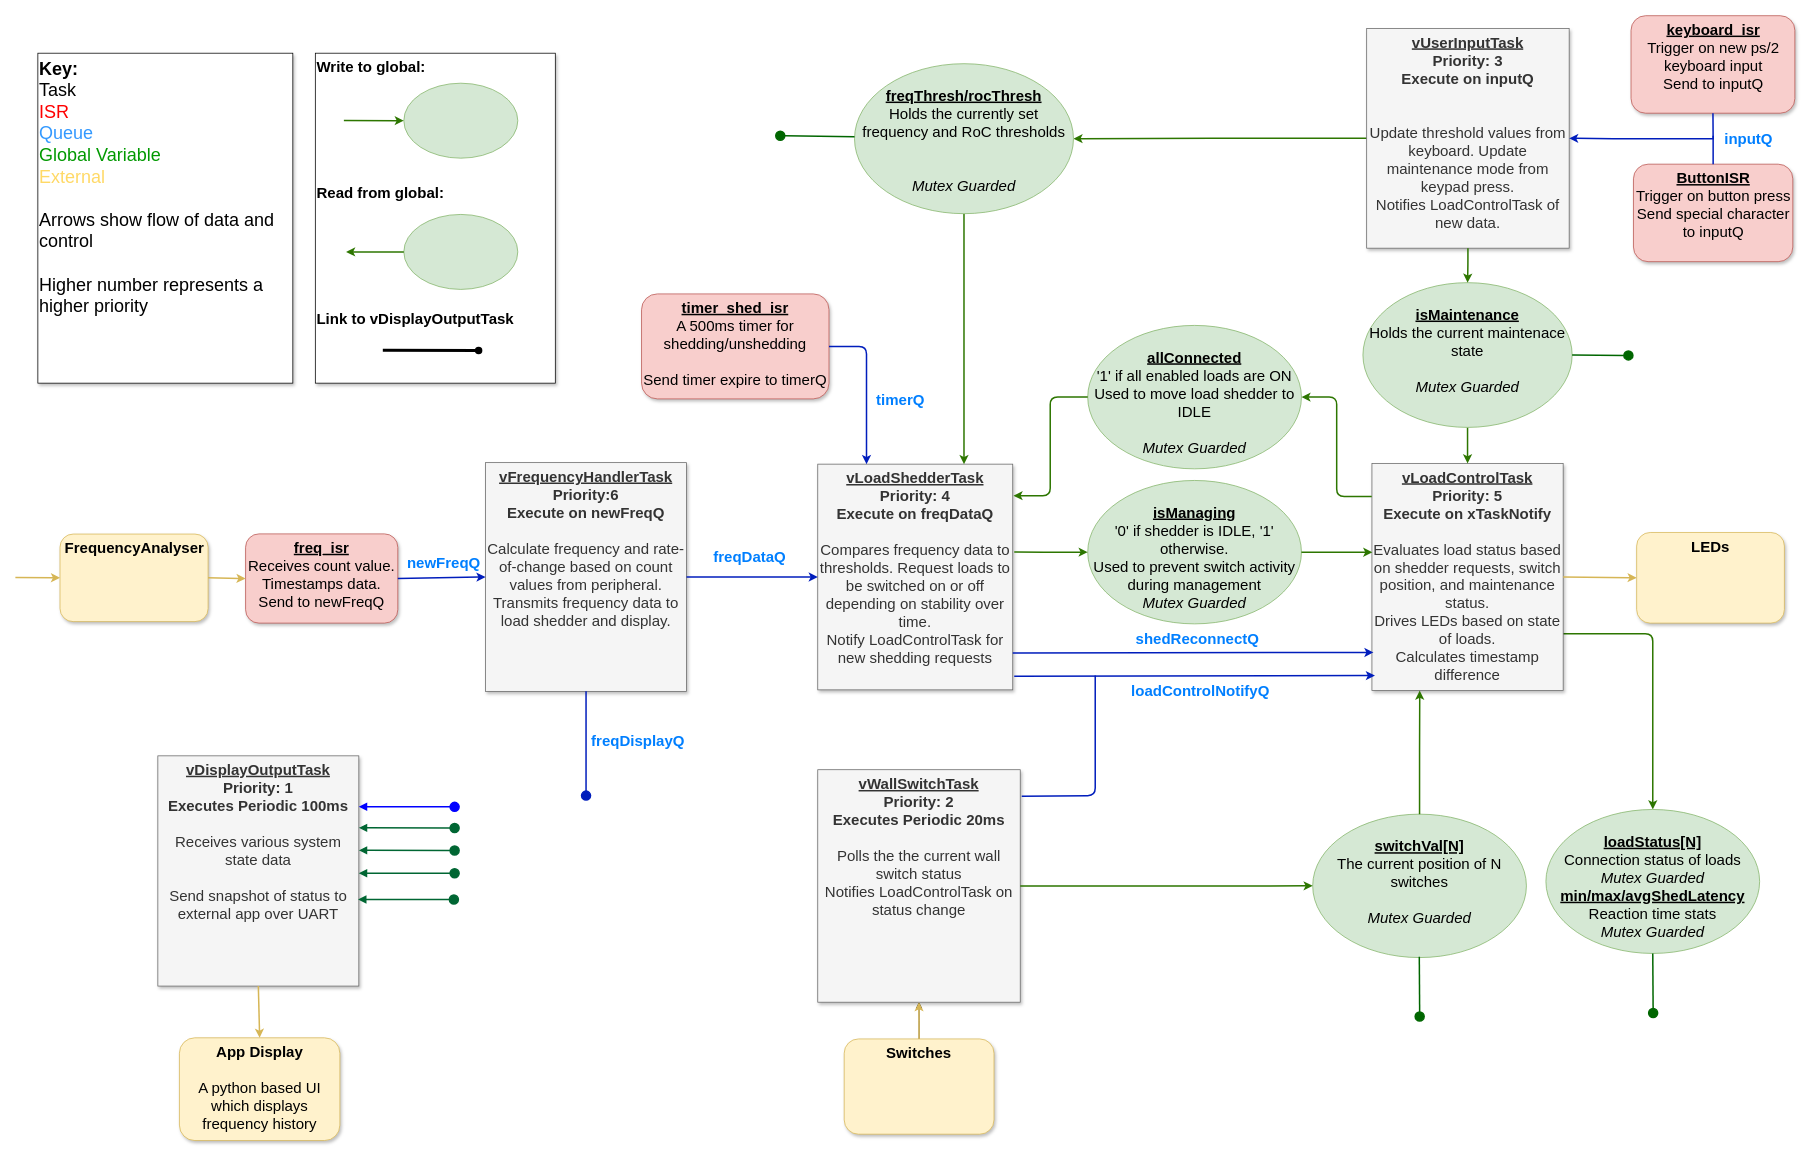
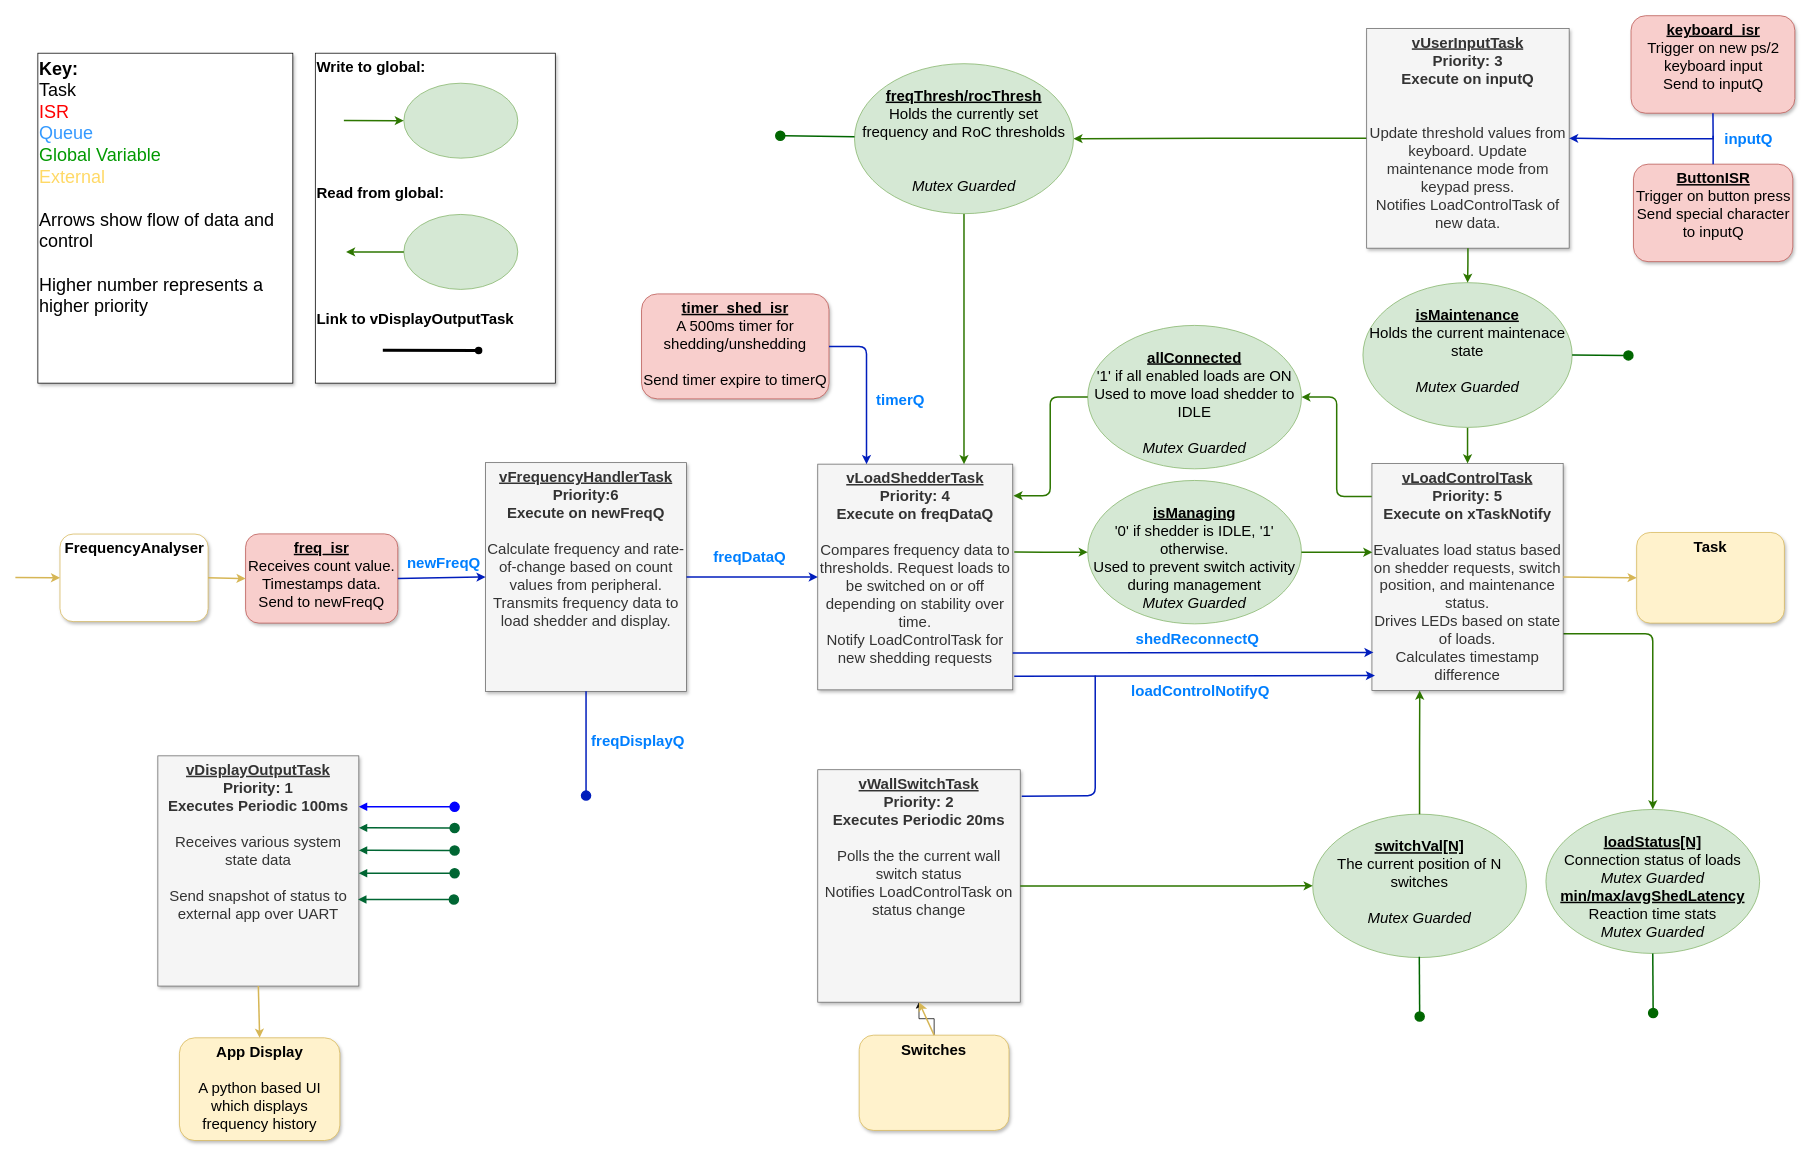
- <mxCell id="35" value="&lt;b&gt;&lt;font style=&quot;font-size: 20px&quot;&gt;LEDs&lt;/font&gt;&lt;/b&gt;" style="rounded=1;whiteSpace=wrap;html=1;shadow=1;fontSize=14;labelBorderColor=none;fillColor=#fff2cc;strokeColor=#d6b656;verticalAlign=top;" parent="1" vertex="1"><mxGeometry x="2182" y="709.12" width="197" height="120.88" as="geometry" /></mxCell>
+ <mxCell id="35" value="&lt;b&gt;&lt;font style=&quot;font-size: 20px&quot;&gt;Task&lt;/font&gt;&lt;/b&gt;" style="rounded=1;whiteSpace=wrap;html=1;shadow=1;fontSize=14;labelBorderColor=none;fillColor=#fff2cc;strokeColor=#d6b656;verticalAlign=top;" parent="1" vertex="1"><mxGeometry x="2182" y="709.12" width="197" height="120.88" as="geometry" /></mxCell>
- <mxCell id="14" value="&lt;b&gt;&lt;font style=&quot;font-size: 20px&quot;&gt;FrequencyAnalyser&lt;/font&gt;&lt;/b&gt;" style="rounded=1;whiteSpace=wrap;html=1;shadow=1;fontSize=14;labelBorderColor=none;fillColor=#fff2cc;strokeColor=#d6b656;verticalAlign=top;" parent="1" vertex="1"><mxGeometry x="79.5" y="711.25" width="197.5" height="116.75" as="geometry" /></mxCell>
+ <mxCell id="14" value="&lt;b&gt;&lt;font style=&quot;font-size: 20px&quot;&gt;FrequencyAnalyser&lt;/font&gt;&lt;/b&gt;" style="rounded=1;whiteSpace=wrap;html=1;shadow=1;fontSize=14;labelBorderColor=none;fillColor=#ffffff;strokeColor=#d6b656;verticalAlign=top;" parent="1" vertex="1"><mxGeometry x="79.5" y="711.25" width="197.5" height="116.75" as="geometry" /></mxCell>
- <mxCell id="26" value="&lt;b&gt;&lt;font style=&quot;font-size: 20px&quot;&gt;Switches&lt;/font&gt;&lt;/b&gt;" style="rounded=1;whiteSpace=wrap;html=1;shadow=1;fontSize=14;labelBorderColor=none;fillColor=#fff2cc;strokeColor=#d6b656;verticalAlign=top;" parent="1" vertex="1"><mxGeometry x="1125.25" y="1384.5" width="199.75" height="127" as="geometry" /></mxCell>
+ <mxCell id="26" value="&lt;b&gt;&lt;font style=&quot;font-size: 20px&quot;&gt;Switches&lt;/font&gt;&lt;/b&gt;" style="rounded=1;whiteSpace=wrap;html=1;shadow=1;fontSize=14;labelBorderColor=none;fillColor=#fff2cc;strokeColor=#d6b656;verticalAlign=top;" parent="1" vertex="1"><mxGeometry x="1145.25" y="1379.5" width="199.75" height="127" as="geometry" /></mxCell>
